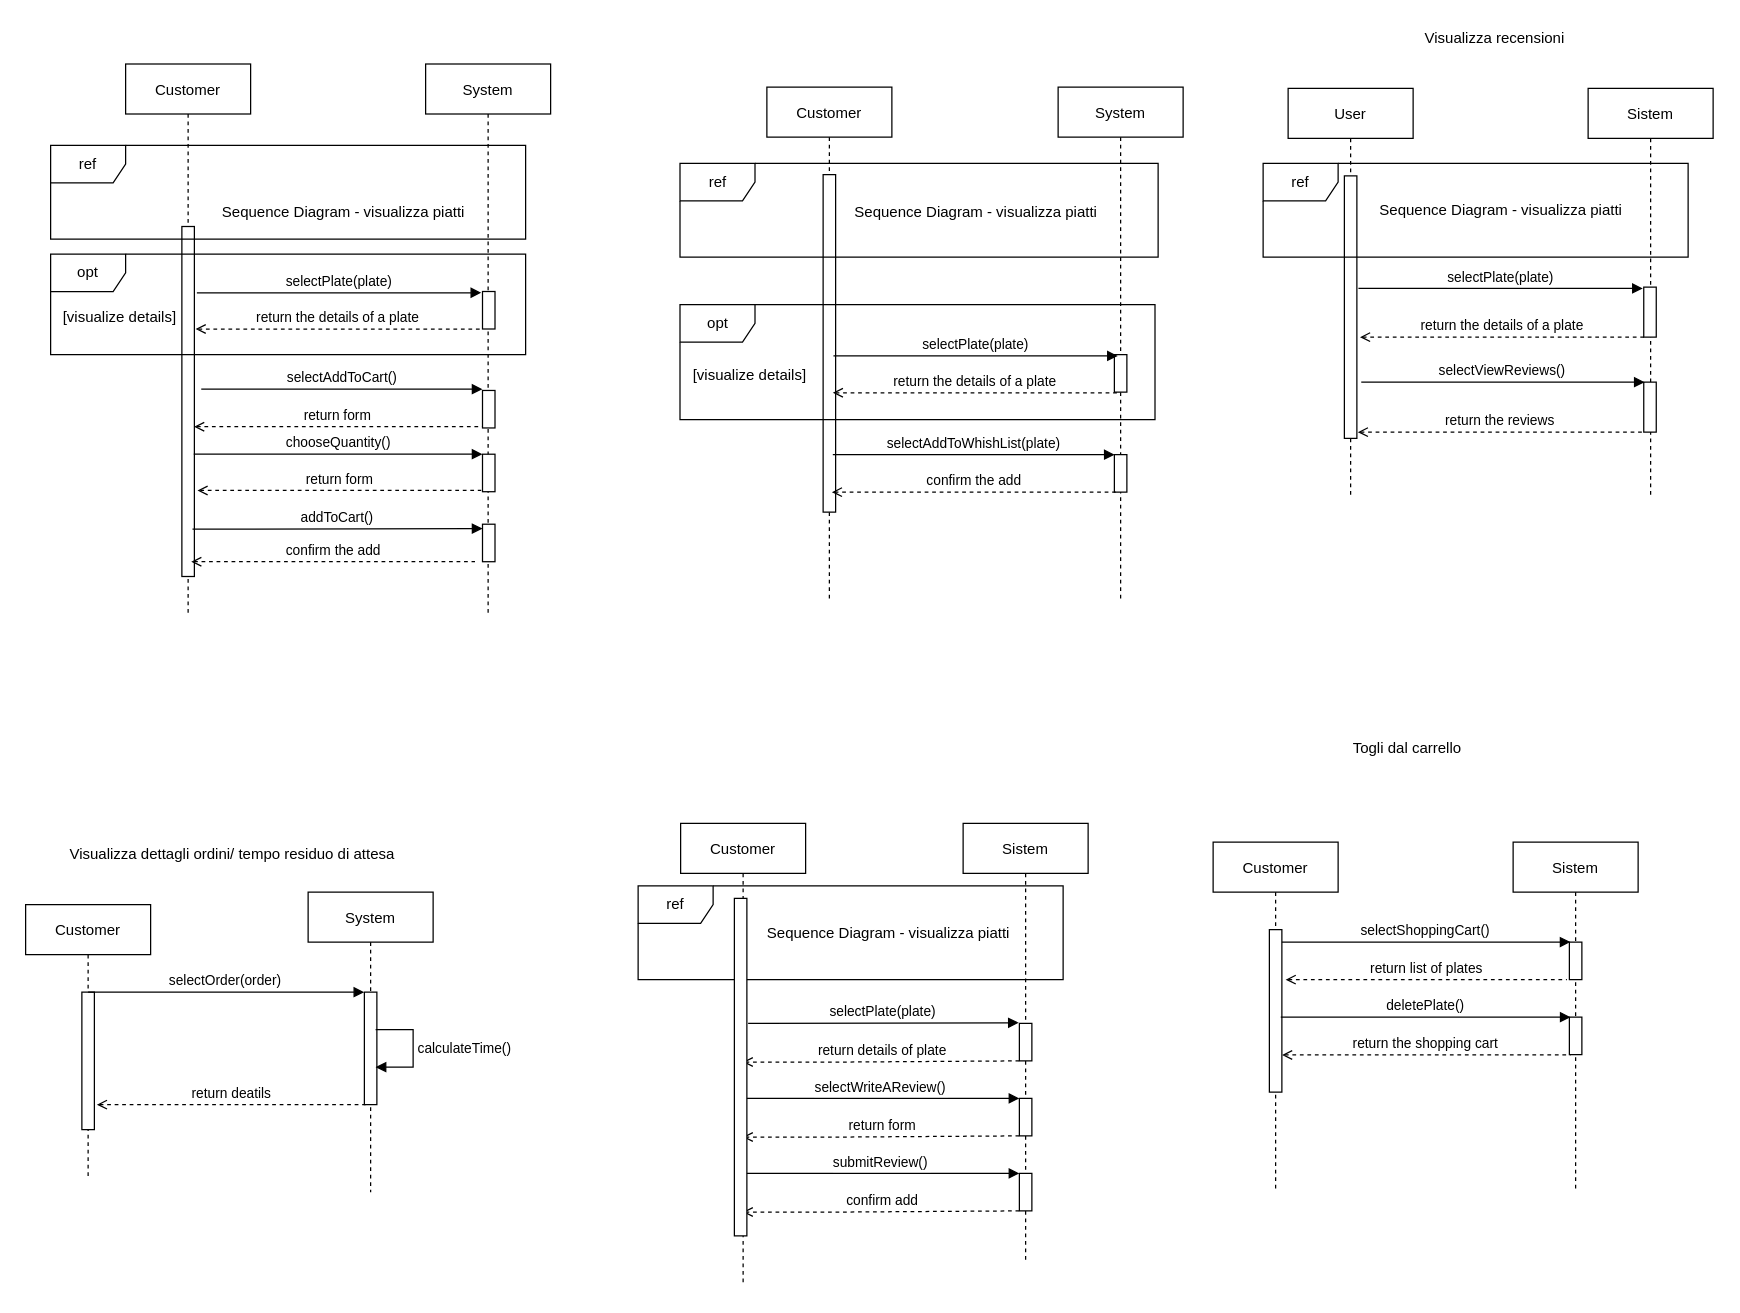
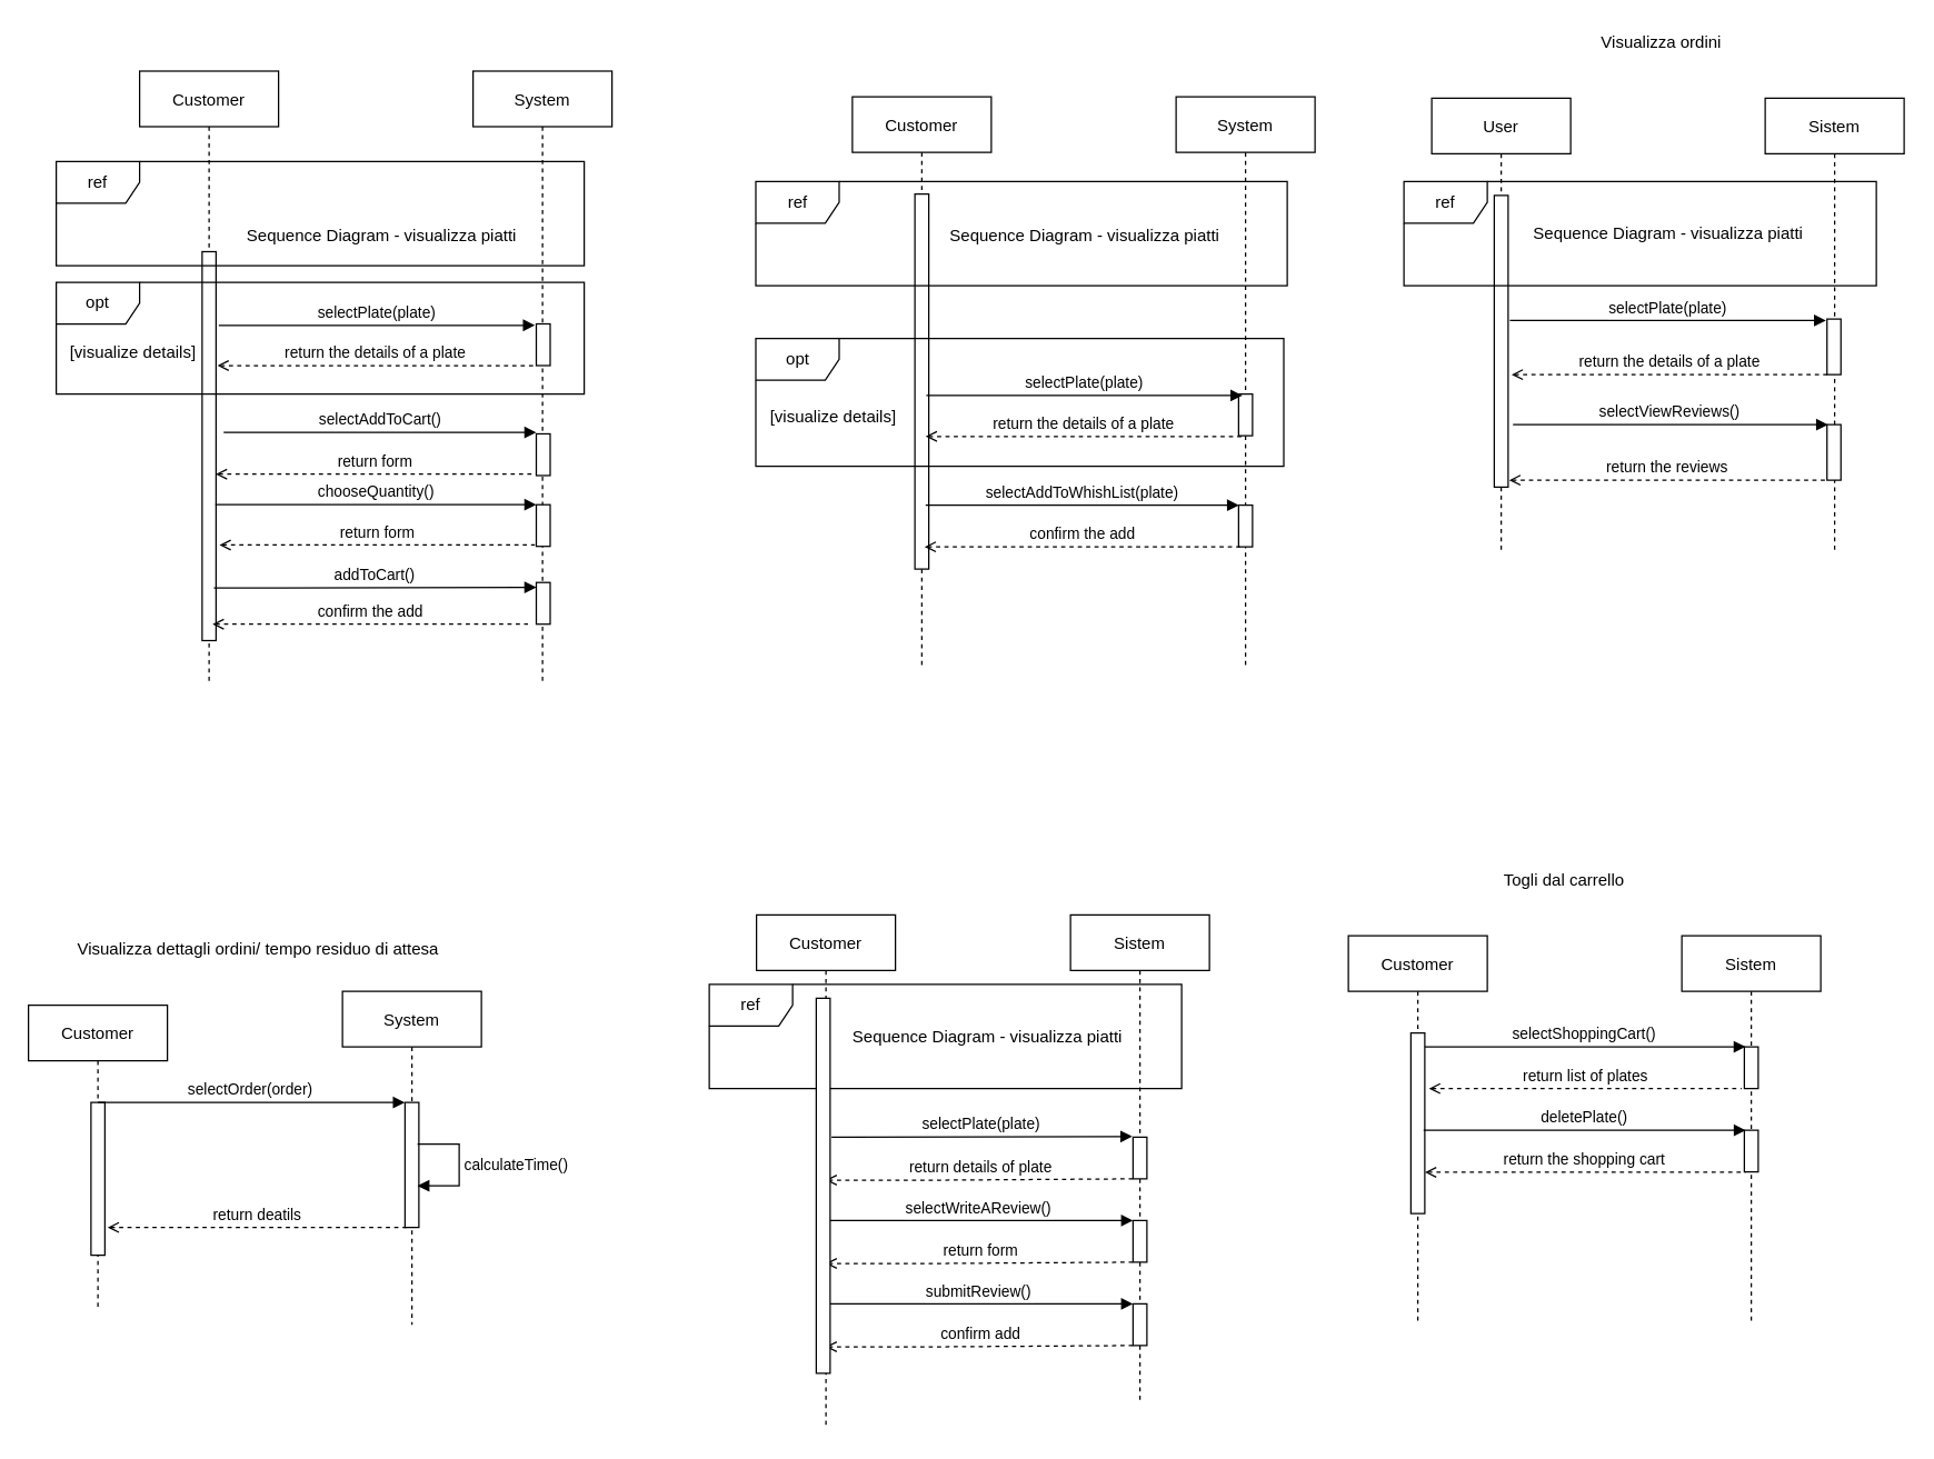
- <mxCell id="39" value="Visualizza recensioni" style="text;html=1;align=center;verticalAlign=middle;resizable=0;points=[];autosize=1;strokeColor=none;" parent="1" vertex="1"><mxGeometry x="1130" y="20" width="130" height="20" as="geometry" /></mxCell>
+ <mxCell id="39" value="Visualizza ordini" style="text;html=1;align=center;verticalAlign=middle;resizable=0;points=[];autosize=1;strokeColor=none;" parent="1" vertex="1"><mxGeometry x="1130" y="20" width="130" height="20" as="geometry" /></mxCell>
- <mxCell id="75" value="Togli dal carrello" style="text;html=1;align=center;verticalAlign=middle;resizable=0;points=[];autosize=1;strokeColor=none;" parent="1" vertex="1"><mxGeometry x="1070" y="588" width="110" height="20" as="geometry" /></mxCell>
+ <mxCell id="75" value="Togli dal carrello" style="text;html=1;align=center;verticalAlign=middle;resizable=0;points=[];autosize=1;strokeColor=none;" parent="1" vertex="1"><mxGeometry x="1070" y="623" width="110" height="20" as="geometry" /></mxCell>
